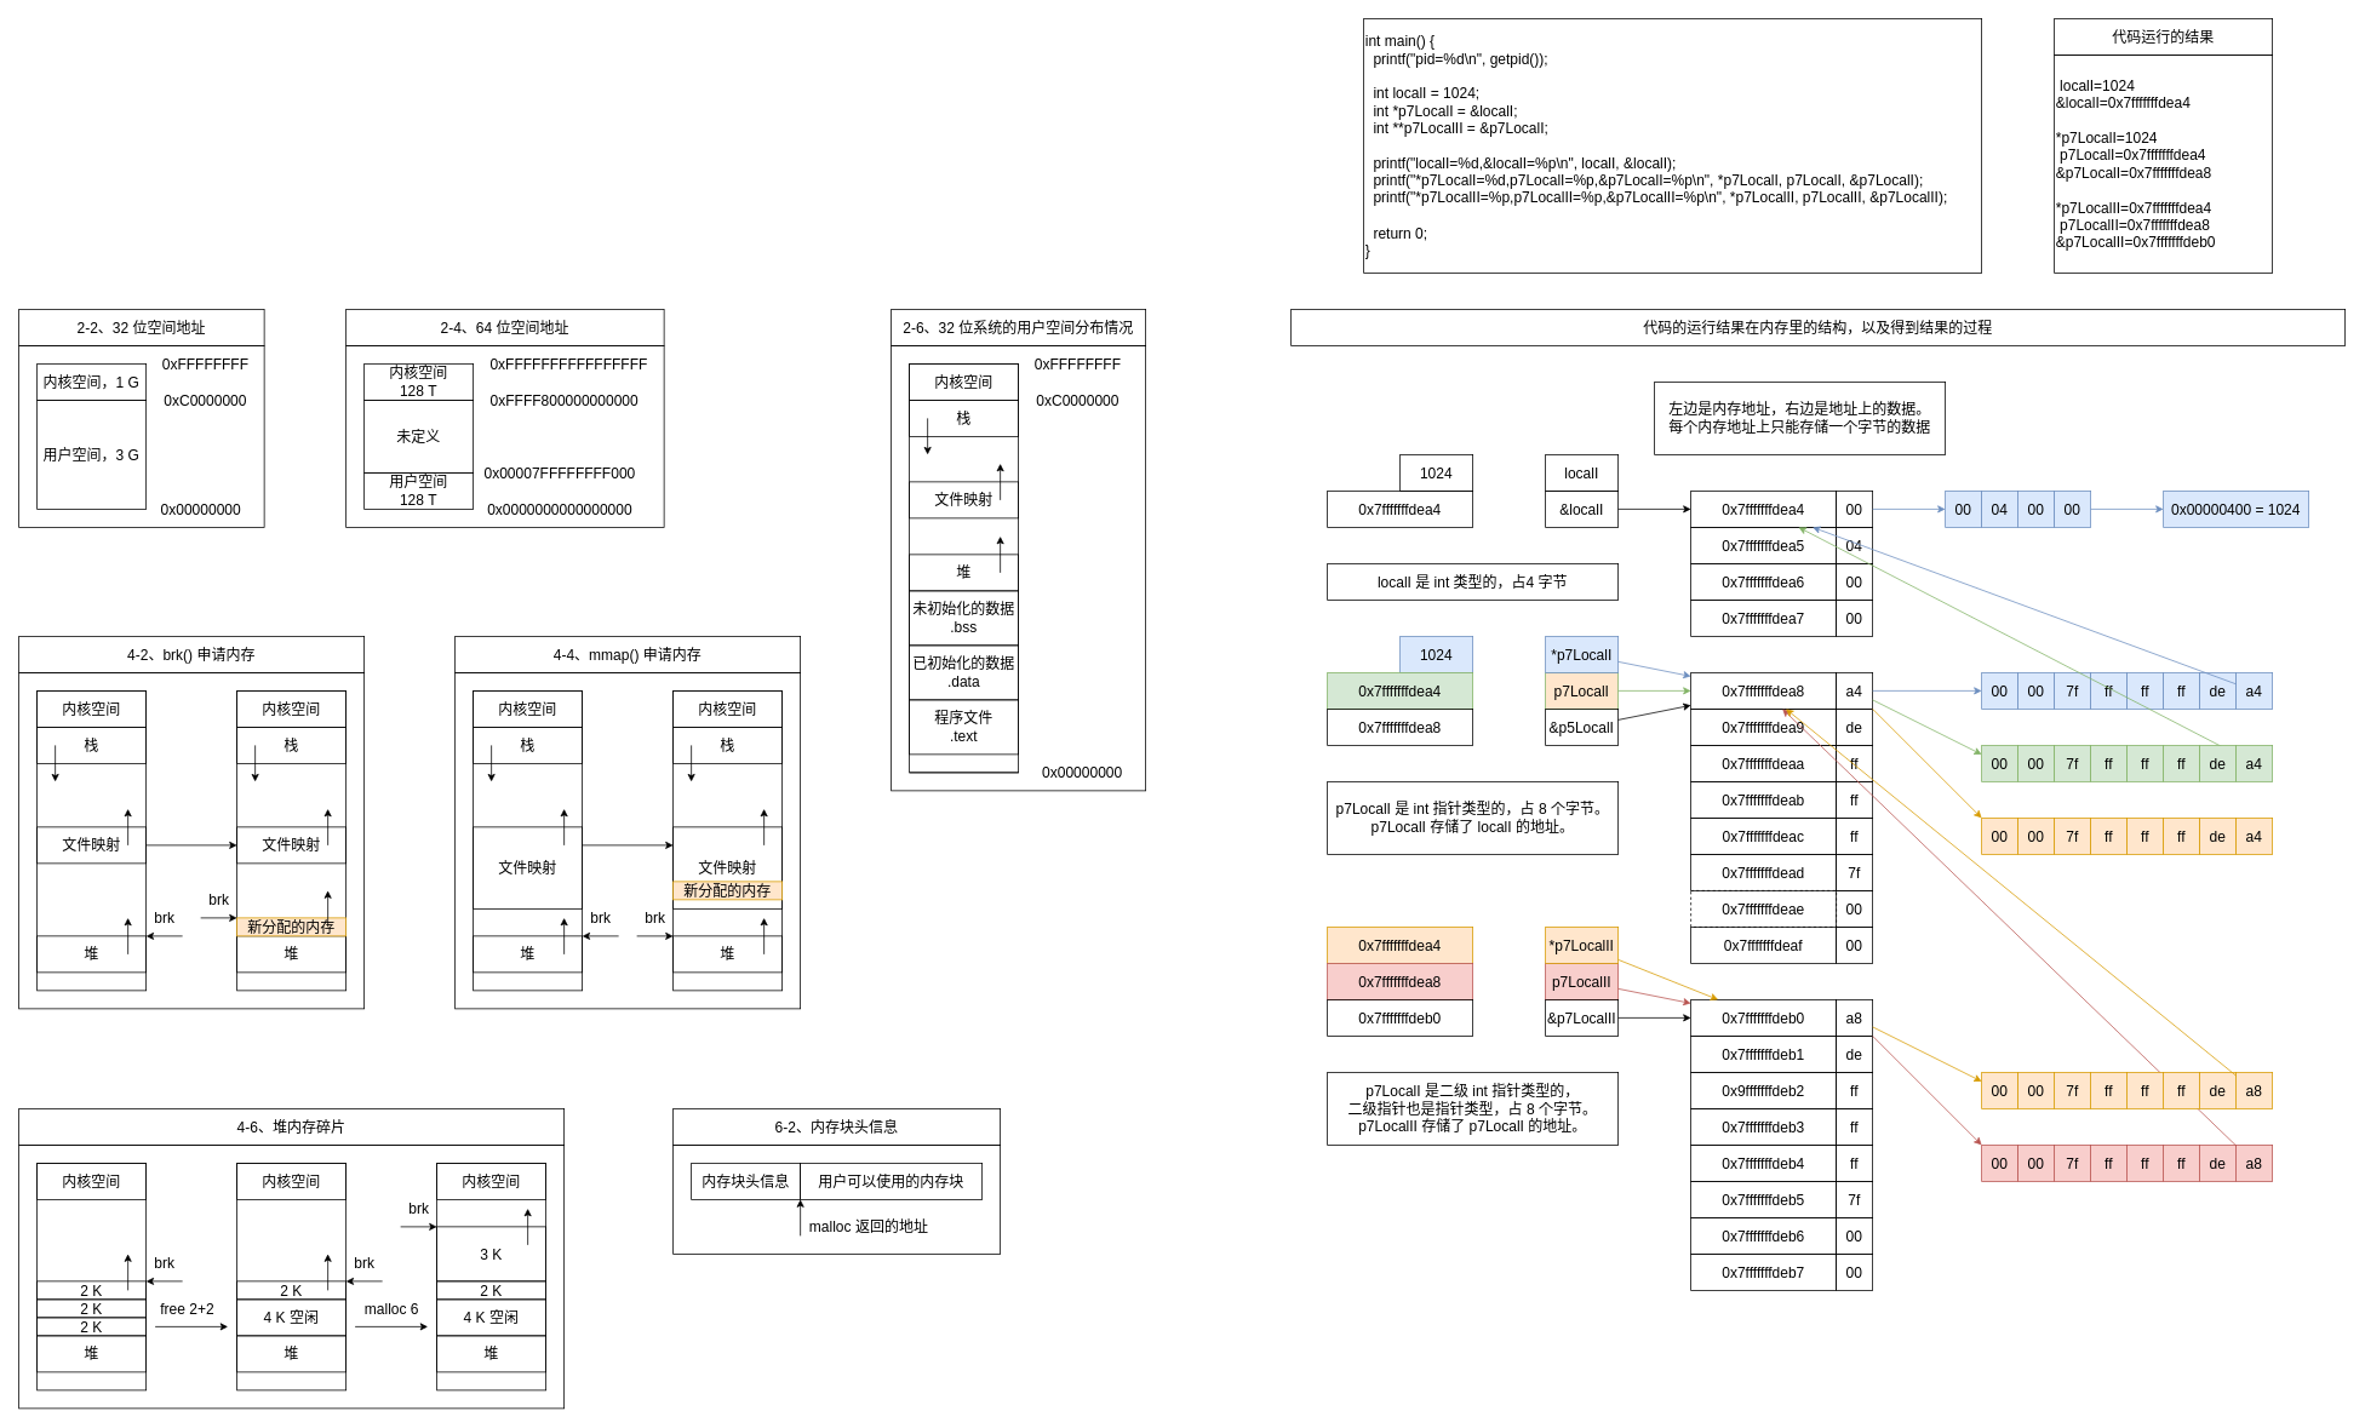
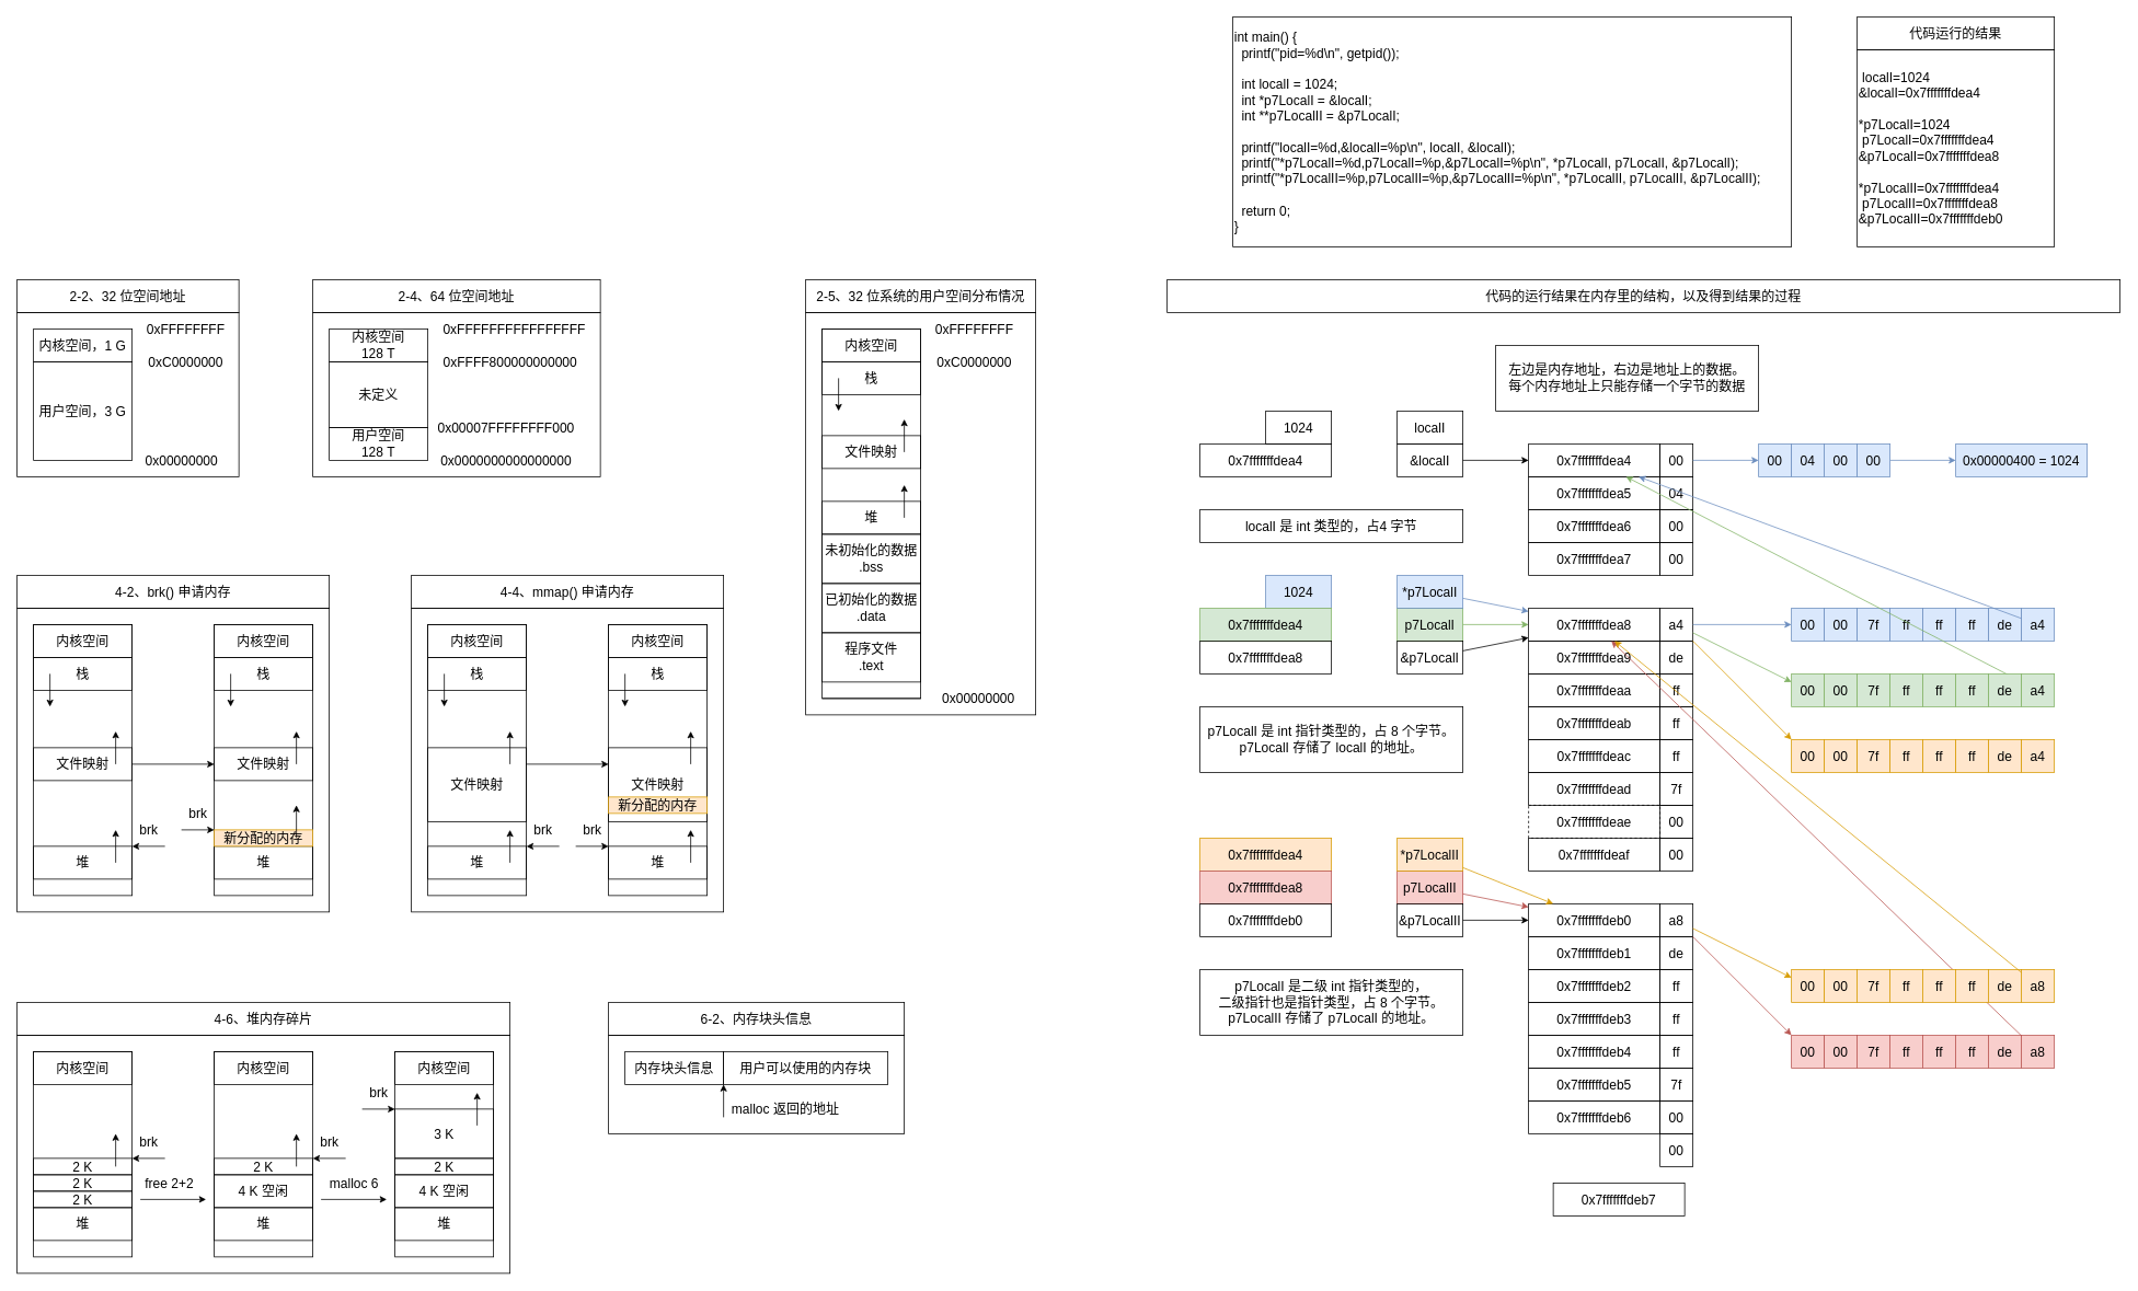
- <mxCell id="20" value="2-6、32 位系统的用户空间分布情况" style="rounded=0;whiteSpace=wrap;html=1;fontSize=16;strokeColor=default;fillColor=none;container=0;" parent="1" vertex="1"><mxGeometry x="980" y="340" width="280" height="40" as="geometry" /></mxCell>
+ <mxCell id="20" value="2-5、32 位系统的用户空间分布情况" style="rounded=0;whiteSpace=wrap;html=1;fontSize=16;strokeColor=default;fillColor=none;container=0;" parent="1" vertex="1"><mxGeometry x="980" y="340" width="280" height="40" as="geometry" /></mxCell>
- <mxCell id="124" value="p7LocalI" style="rounded=0;whiteSpace=wrap;html=1;fillColor=#ffe6cc;strokeColor=#82b366;fontSize=16;" vertex="1" parent="1"><mxGeometry x="1700" y="740" width="80" height="40" as="geometry" /></mxCell>
+ <mxCell id="124" value="p7LocalI" style="rounded=0;whiteSpace=wrap;html=1;fillColor=#d5e8d4;strokeColor=#82b366;fontSize=16;" vertex="1" parent="1"><mxGeometry x="1700" y="740" width="80" height="40" as="geometry" /></mxCell>
- <mxCell id="126" value="&amp;amp;p5LocalI" style="rounded=0;whiteSpace=wrap;html=1;fillColor=none;fontSize=16;" vertex="1" parent="1"><mxGeometry x="1700" y="780" width="80" height="40" as="geometry" /></mxCell>
+ <mxCell id="126" value="&amp;amp;p7LocalI" style="rounded=0;whiteSpace=wrap;html=1;fillColor=none;fontSize=16;" vertex="1" parent="1"><mxGeometry x="1700" y="780" width="80" height="40" as="geometry" /></mxCell>
- <mxCell id="161" value="0x9fffffffdeb2" style="rounded=0;whiteSpace=wrap;html=1;fillColor=none;fontSize=16;" vertex="1" parent="1"><mxGeometry x="1860" y="1180" width="160" height="40" as="geometry" /></mxCell>
+ <mxCell id="161" value="0x7fffffffdeb2" style="rounded=0;whiteSpace=wrap;html=1;fillColor=none;fontSize=16;" vertex="1" parent="1"><mxGeometry x="1860" y="1180" width="160" height="40" as="geometry" /></mxCell>
- <mxCell id="166" value="0x7fffffffdeb7" style="rounded=0;whiteSpace=wrap;html=1;fillColor=none;fontSize=16;" vertex="1" parent="1"><mxGeometry x="1860" y="1380" width="160" height="40" as="geometry" /></mxCell>
+ <mxCell id="166" value="0x7fffffffdeb7" style="rounded=0;whiteSpace=wrap;html=1;fillColor=none;fontSize=16;" vertex="1" parent="1"><mxGeometry x="1890" y="1440" width="160" height="40" as="geometry" /></mxCell>
